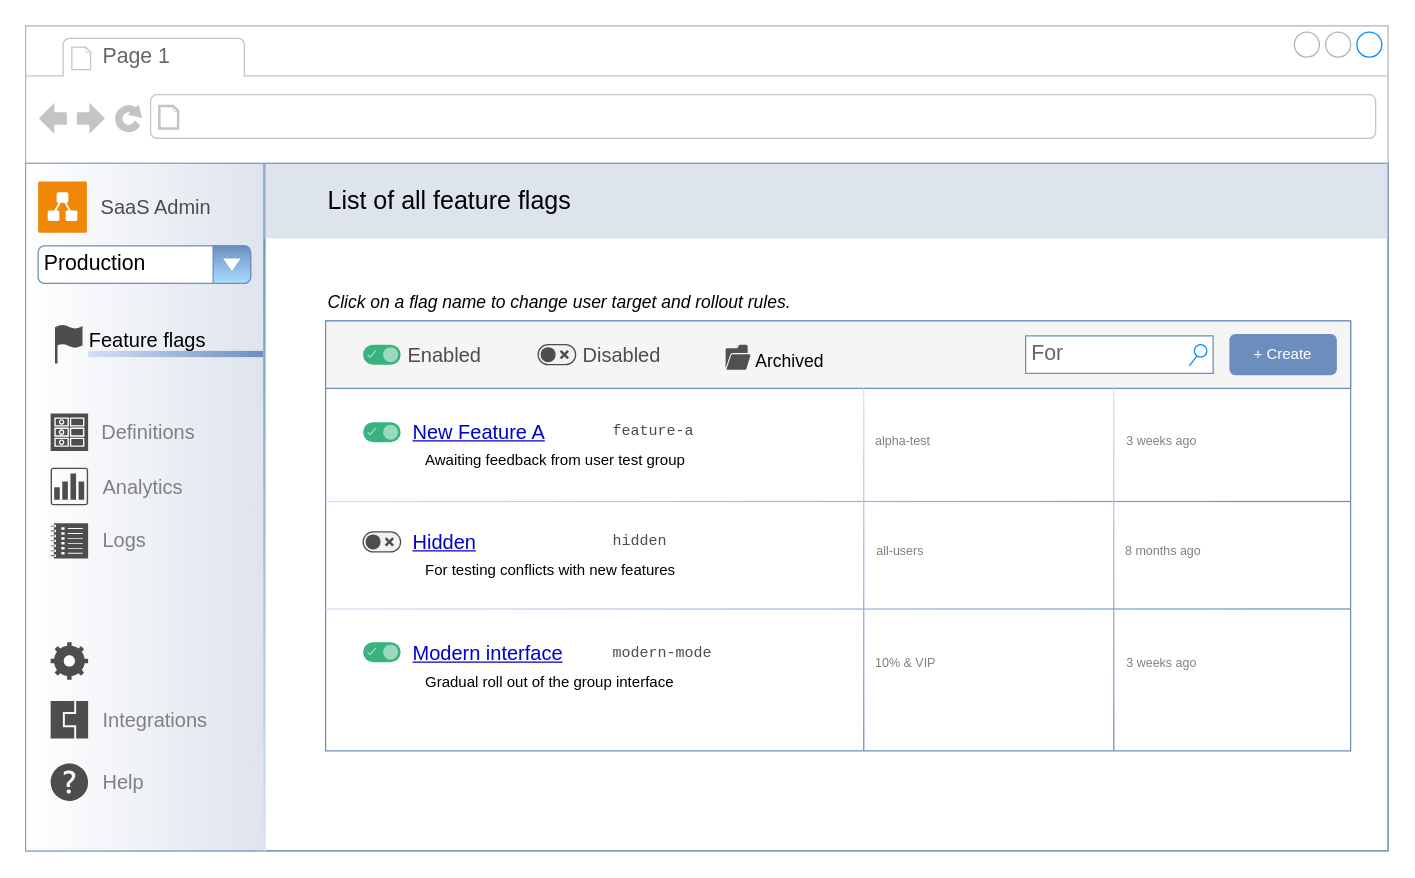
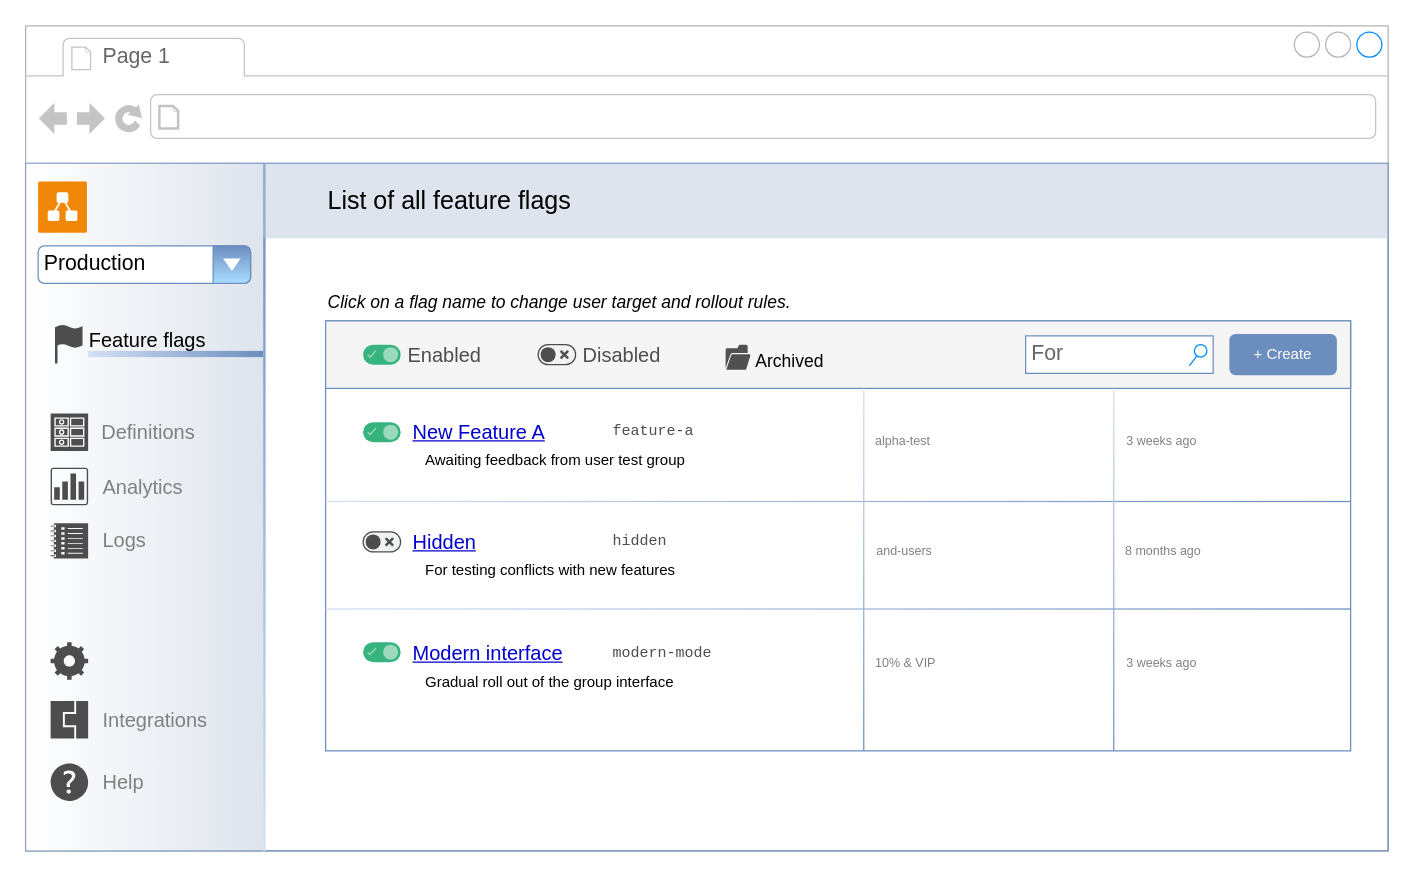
- <mxCell id="7" value="SaaS Admin" style="text;html=1;strokeColor=none;fillColor=none;align=center;verticalAlign=middle;whiteSpace=wrap;rounded=0;fontSize=16;fontColor=#4D4D4D;" parent="2" vertex="1"><mxGeometry x="49" y="130" width="111" height="30" as="geometry" /></mxCell>
- <mxCell id="53" value="all-users" style="text;html=1;strokeColor=none;fillColor=none;align=left;verticalAlign=middle;whiteSpace=wrap;rounded=0;fontSize=10;fontColor=#808080;spacing=10;" parent="2" vertex="1"><mxGeometry x="671" y="404.84" width="180" height="30" as="geometry" /></mxCell>
+ <mxCell id="53" value="and-users" style="text;html=1;strokeColor=none;fillColor=none;align=left;verticalAlign=middle;whiteSpace=wrap;rounded=0;fontSize=10;fontColor=#808080;spacing=10;" parent="2" vertex="1"><mxGeometry x="671" y="404.84" width="180" height="30" as="geometry" /></mxCell>
